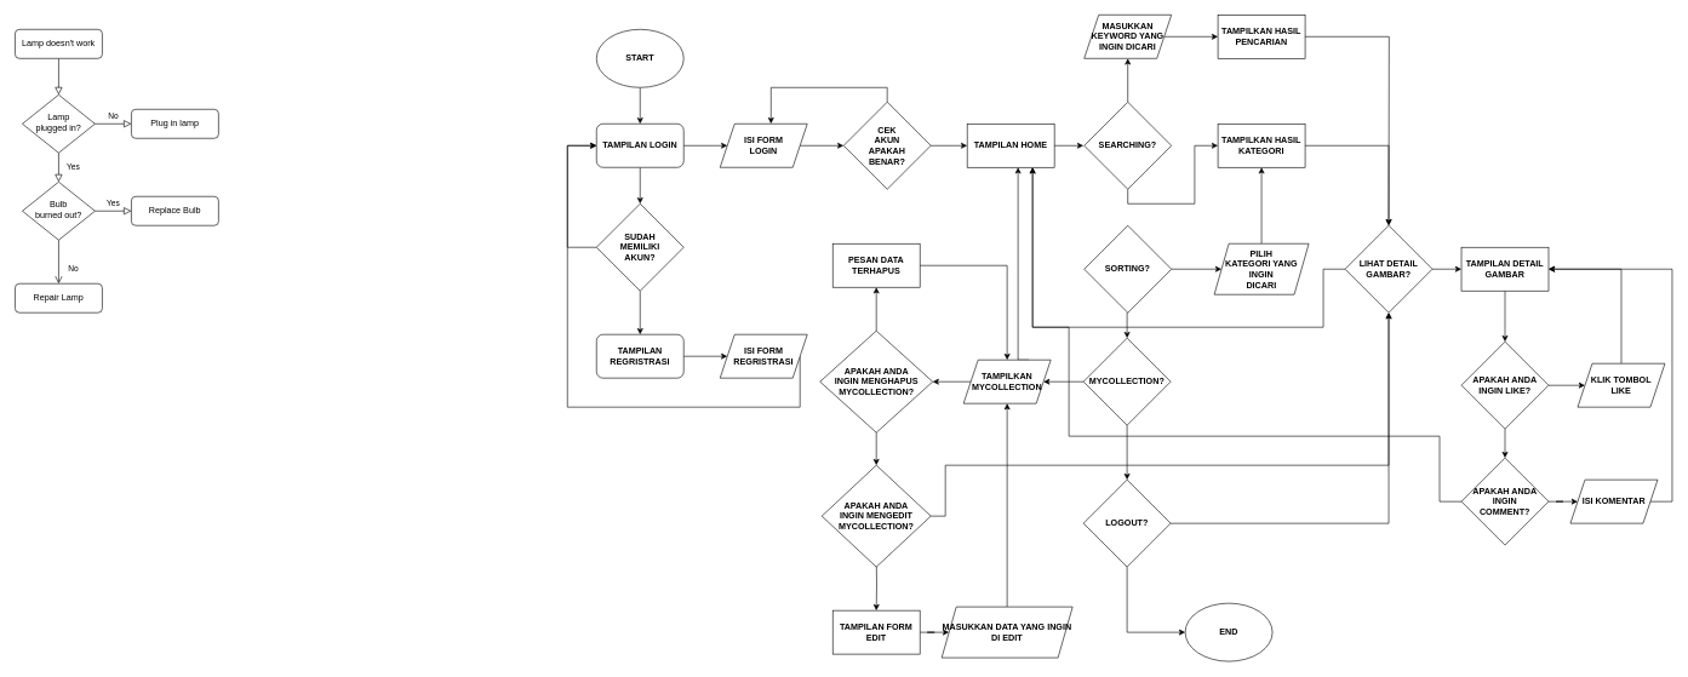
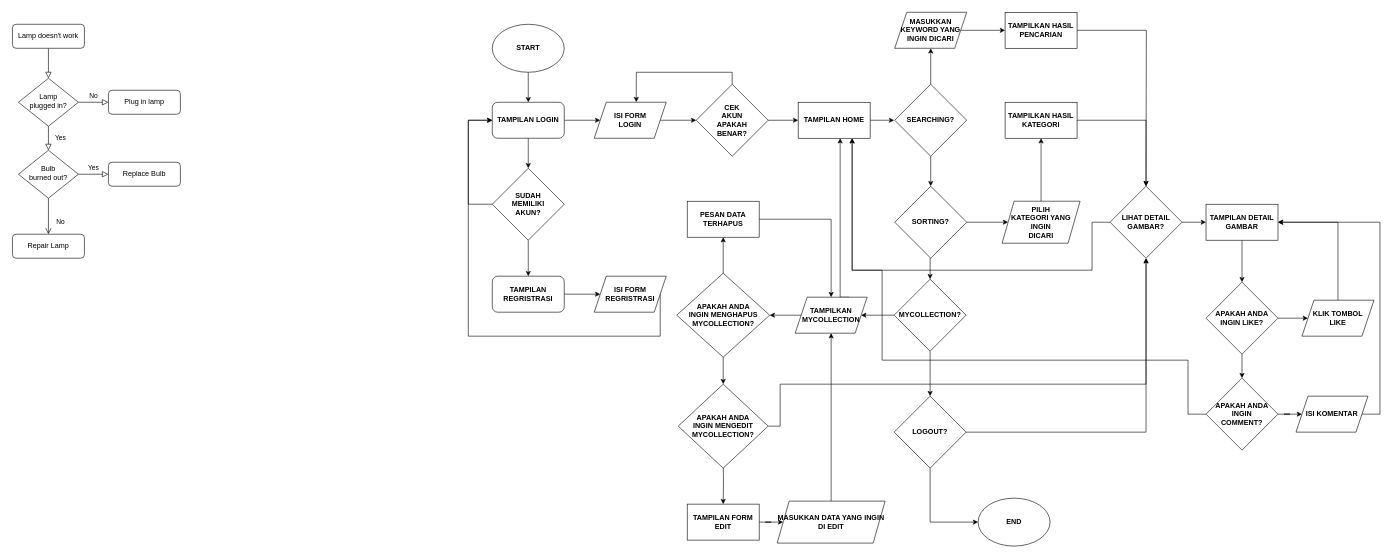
- <mxCell id="36" style="edgeStyle=orthogonalEdgeStyle;rounded=0;orthogonalLoop=1;jettySize=auto;html=1;exitX=0.5;exitY=1;exitDx=0;exitDy=0;" edge="1" parent="1" source="37" target="67"><mxGeometry relative="1" as="geometry" /></mxCell>
+ <mxCell id="36" style="edgeStyle=orthogonalEdgeStyle;rounded=0;orthogonalLoop=1;jettySize=auto;html=1;exitX=0.5;exitY=1;exitDx=0;exitDy=0;entryX=0.5;entryY=0;entryDx=0;entryDy=0;" edge="1" parent="1" source="37" target="40"><mxGeometry relative="1" as="geometry" /></mxCell>
